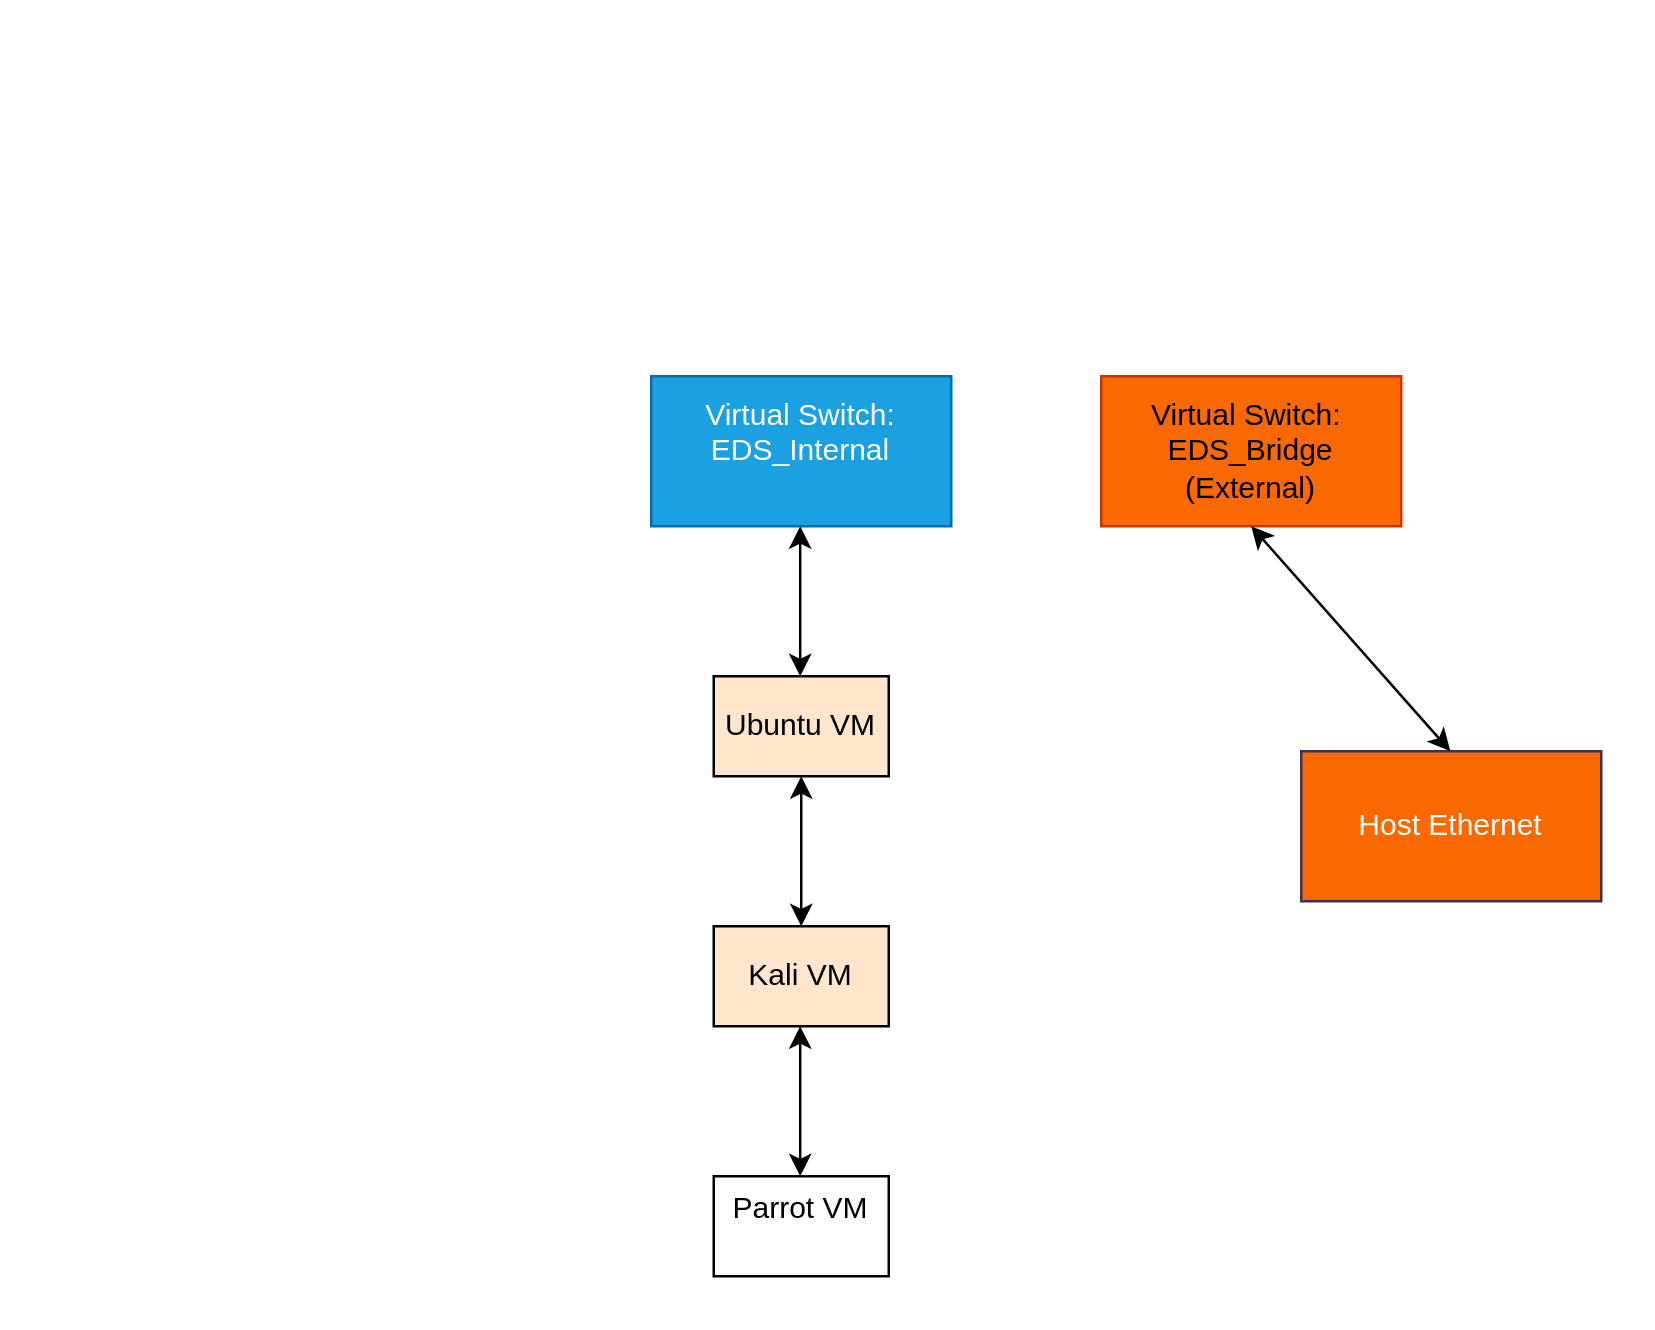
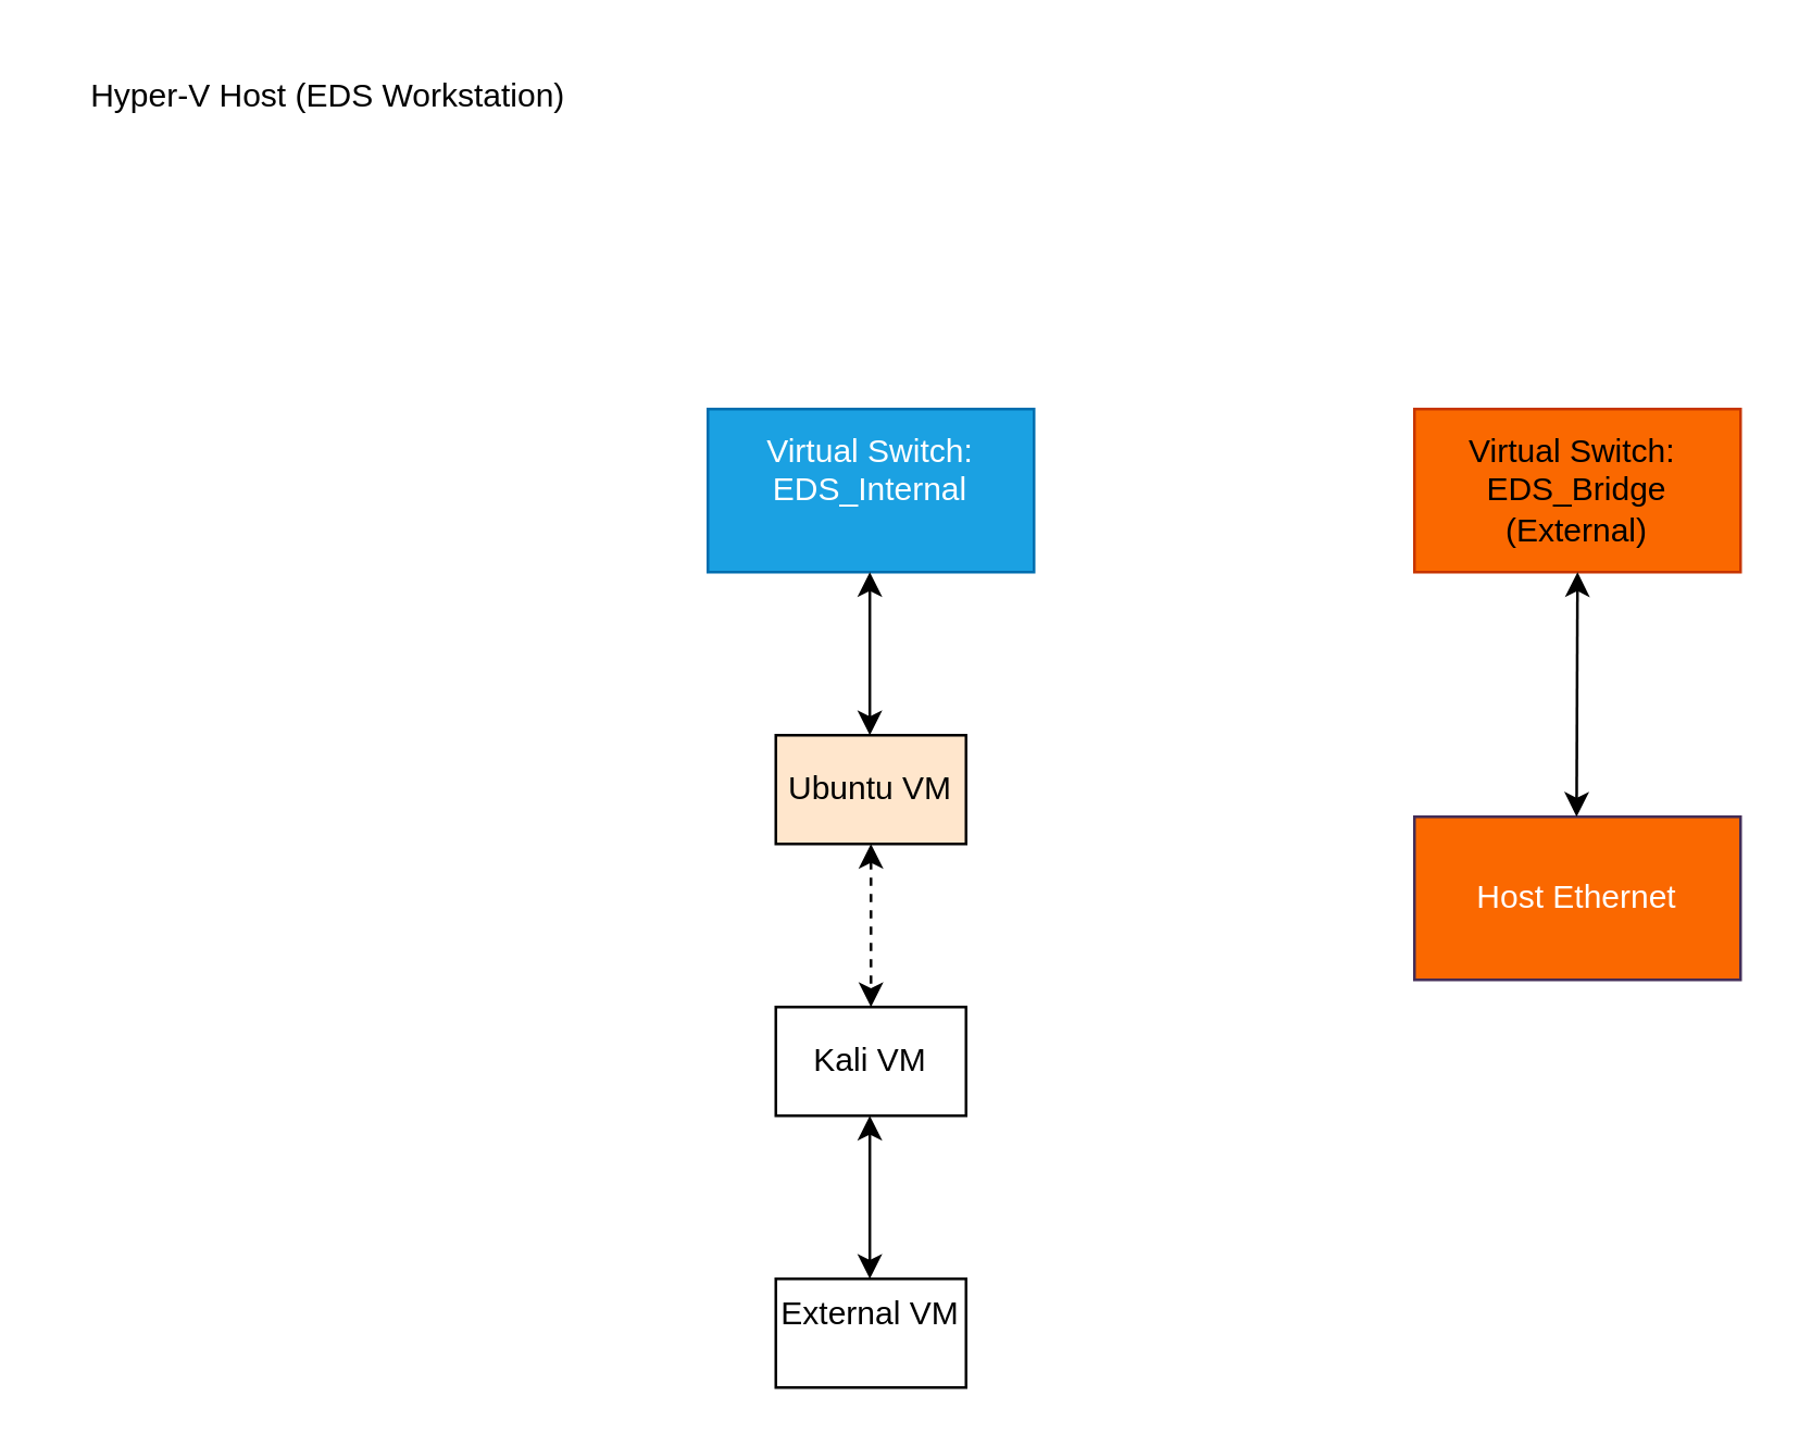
+ <mxCell id="3" value="Hyper-V Host (EDS Workstation)" style="text;html=1;align=center;verticalAlign=middle;resizable=0;points=[];autosize=1;strokeColor=none;fillColor=none;" vertex="1" parent="1"><mxGeometry x="20" y="20" width="200" height="30" as="geometry" /></mxCell>
- <mxCell id="4" value="Virtual Switch:&amp;nbsp;&lt;div&gt;EDS_Bridge (External)&lt;/div&gt;" style="rounded=0;whiteSpace=wrap;html=1;fillColor=#fa6800;fontColor=#000000;strokeColor=#C73500;" vertex="1" parent="1"><mxGeometry x="440" y="150" width="120" height="60" as="geometry" /></mxCell>
+ <mxCell id="4" value="Virtual Switch:&amp;nbsp;&lt;div&gt;EDS_Bridge (External)&lt;/div&gt;" style="rounded=0;whiteSpace=wrap;html=1;fillColor=#fa6800;fontColor=#000000;strokeColor=#C73500;" vertex="1" parent="1"><mxGeometry x="520" y="150" width="120" height="60" as="geometry" /></mxCell>
- <mxCell id="10" value="" style="endArrow=classic;startArrow=classic;html=1;rounded=0;exitX=0.5;exitY=1;exitDx=0;exitDy=0;entryX=0.5;entryY=0;entryDx=0;entryDy=0;" edge="1" parent="1" source="5" target="6"><mxGeometry width="50" height="50" relative="1" as="geometry"><mxPoint x="235" y="280" as="sourcePoint" /><mxPoint x="235" y="220" as="targetPoint" /><Array as="points" /></mxGeometry></mxCell>
+ <mxCell id="10" value="" style="endArrow=classic;startArrow=classic;html=1;rounded=0;exitX=0.5;exitY=1;exitDx=0;exitDy=0;entryX=0.5;entryY=0;entryDx=0;entryDy=0;dashed=1;" edge="1" parent="1" source="5" target="6"><mxGeometry width="50" height="50" relative="1" as="geometry"><mxPoint x="235" y="280" as="sourcePoint" /><mxPoint x="235" y="220" as="targetPoint" /><Array as="points" /></mxGeometry></mxCell>
- <mxCell id="6" value="Kali VM" style="rounded=0;whiteSpace=wrap;html=1;fillColor=#ffe6cc;" vertex="1" parent="1"><mxGeometry x="285" y="370" width="70" height="40" as="geometry" /></mxCell>
+ <mxCell id="6" value="Kali VM" style="rounded=0;whiteSpace=wrap;html=1;" vertex="1" parent="1"><mxGeometry x="285" y="370" width="70" height="40" as="geometry" /></mxCell>
- <mxCell id="7" value="Parrot VM&lt;div&gt;&lt;br&gt;&lt;/div&gt;" style="rounded=0;whiteSpace=wrap;html=1;" vertex="1" parent="1"><mxGeometry x="285" y="470" width="70" height="40" as="geometry" /></mxCell>
+ <mxCell id="7" value="External VM&lt;div&gt;&lt;br&gt;&lt;/div&gt;" style="rounded=0;whiteSpace=wrap;html=1;" vertex="1" parent="1"><mxGeometry x="285" y="470" width="70" height="40" as="geometry" /></mxCell>
